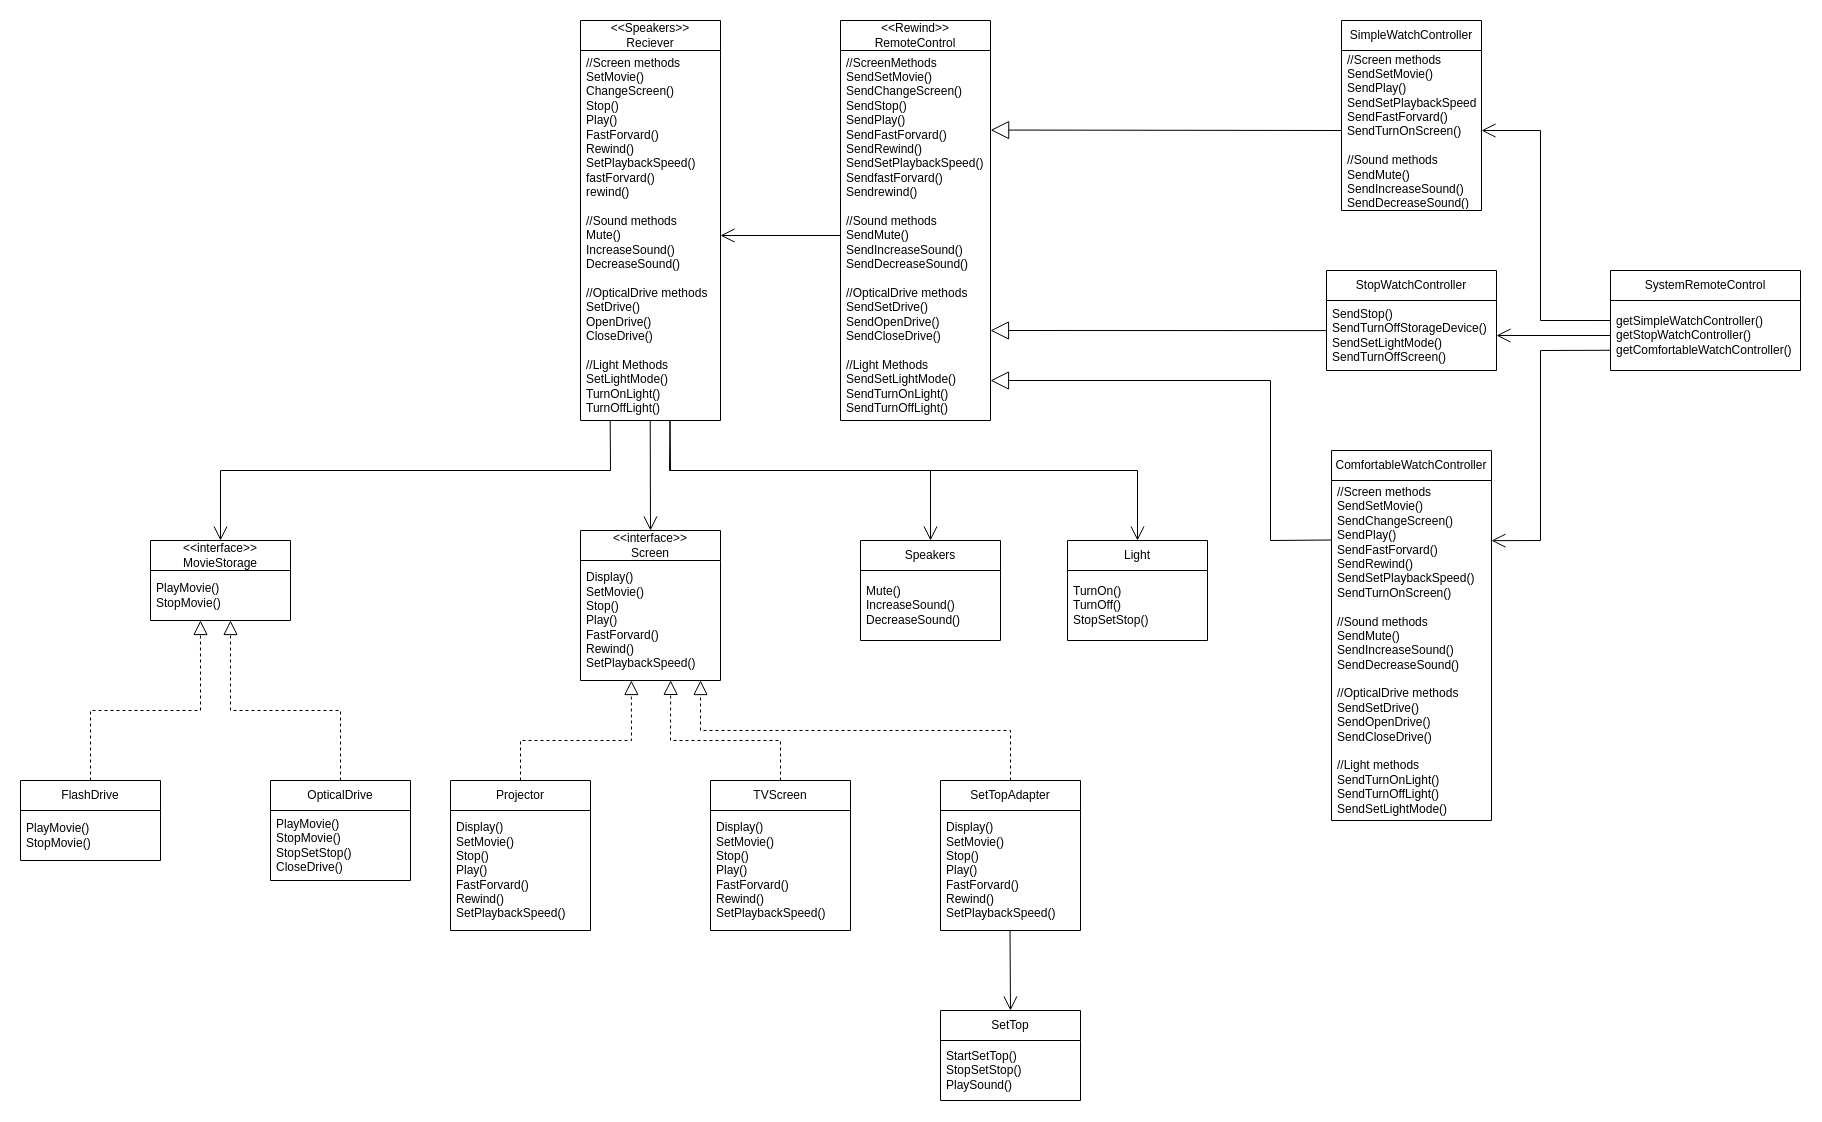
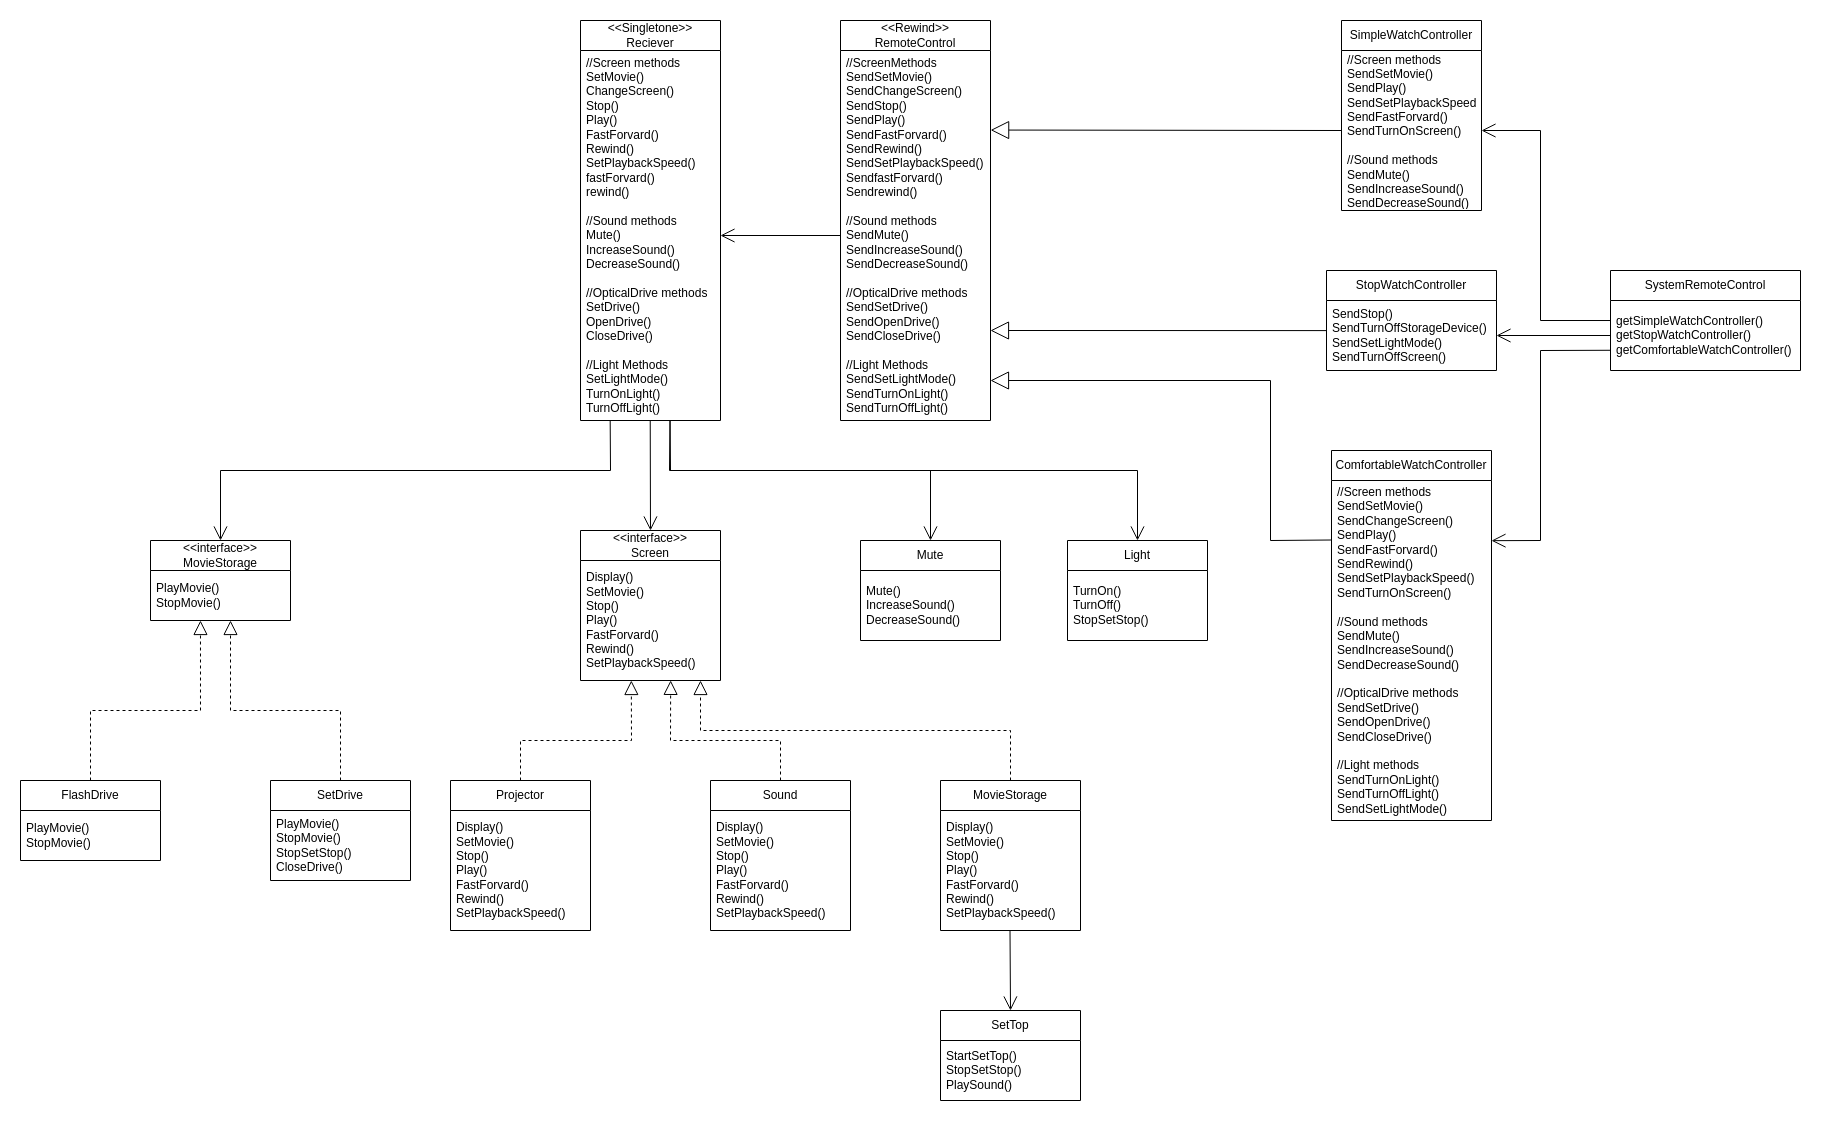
- <mxCell id="2" value="&amp;lt;&amp;lt;Speakers&amp;gt;&amp;gt;&lt;br&gt;Reciever" style="swimlane;fontStyle=0;childLayout=stackLayout;horizontal=1;startSize=30;horizontalStack=0;resizeParent=1;resizeParentMax=0;resizeLast=0;collapsible=1;marginBottom=0;whiteSpace=wrap;html=1;" parent="1" vertex="1"><mxGeometry x="580" y="20" width="140" height="400" as="geometry" /></mxCell>
+ <mxCell id="2" value="&amp;lt;&amp;lt;Singletone&amp;gt;&amp;gt;&lt;br&gt;Reciever" style="swimlane;fontStyle=0;childLayout=stackLayout;horizontal=1;startSize=30;horizontalStack=0;resizeParent=1;resizeParentMax=0;resizeLast=0;collapsible=1;marginBottom=0;whiteSpace=wrap;html=1;" parent="1" vertex="1"><mxGeometry x="580" y="20" width="140" height="400" as="geometry" /></mxCell>
- <mxCell id="18" value="Speakers" style="swimlane;fontStyle=0;childLayout=stackLayout;horizontal=1;startSize=30;horizontalStack=0;resizeParent=1;resizeParentMax=0;resizeLast=0;collapsible=1;marginBottom=0;whiteSpace=wrap;html=1;" parent="1" vertex="1"><mxGeometry x="860" y="540" width="140" height="100" as="geometry" /></mxCell>
+ <mxCell id="18" value="Mute" style="swimlane;fontStyle=0;childLayout=stackLayout;horizontal=1;startSize=30;horizontalStack=0;resizeParent=1;resizeParentMax=0;resizeLast=0;collapsible=1;marginBottom=0;whiteSpace=wrap;html=1;" parent="1" vertex="1"><mxGeometry x="860" y="540" width="140" height="100" as="geometry" /></mxCell>
- <mxCell id="16" value="OpticalDrive" style="swimlane;fontStyle=0;childLayout=stackLayout;horizontal=1;startSize=30;horizontalStack=0;resizeParent=1;resizeParentMax=0;resizeLast=0;collapsible=1;marginBottom=0;whiteSpace=wrap;html=1;" parent="1" vertex="1"><mxGeometry x="270" y="780" width="140" height="100" as="geometry" /></mxCell>
+ <mxCell id="16" value="SetDrive" style="swimlane;fontStyle=0;childLayout=stackLayout;horizontal=1;startSize=30;horizontalStack=0;resizeParent=1;resizeParentMax=0;resizeLast=0;collapsible=1;marginBottom=0;whiteSpace=wrap;html=1;" parent="1" vertex="1"><mxGeometry x="270" y="780" width="140" height="100" as="geometry" /></mxCell>
- <mxCell id="10" value="TVScreen" style="swimlane;fontStyle=0;childLayout=stackLayout;horizontal=1;startSize=30;horizontalStack=0;resizeParent=1;resizeParentMax=0;resizeLast=0;collapsible=1;marginBottom=0;whiteSpace=wrap;html=1;" parent="1" vertex="1"><mxGeometry x="710" y="780" width="140" height="150" as="geometry" /></mxCell>
+ <mxCell id="10" value="Sound" style="swimlane;fontStyle=0;childLayout=stackLayout;horizontal=1;startSize=30;horizontalStack=0;resizeParent=1;resizeParentMax=0;resizeLast=0;collapsible=1;marginBottom=0;whiteSpace=wrap;html=1;" parent="1" vertex="1"><mxGeometry x="710" y="780" width="140" height="150" as="geometry" /></mxCell>
- <mxCell id="47" value="SetTopAdapter" style="swimlane;fontStyle=0;childLayout=stackLayout;horizontal=1;startSize=30;horizontalStack=0;resizeParent=1;resizeParentMax=0;resizeLast=0;collapsible=1;marginBottom=0;whiteSpace=wrap;html=1;" parent="1" vertex="1"><mxGeometry x="940" y="780" width="140" height="150" as="geometry" /></mxCell>
+ <mxCell id="47" value="MovieStorage" style="swimlane;fontStyle=0;childLayout=stackLayout;horizontal=1;startSize=30;horizontalStack=0;resizeParent=1;resizeParentMax=0;resizeLast=0;collapsible=1;marginBottom=0;whiteSpace=wrap;html=1;" parent="1" vertex="1"><mxGeometry x="940" y="780" width="140" height="150" as="geometry" /></mxCell>
